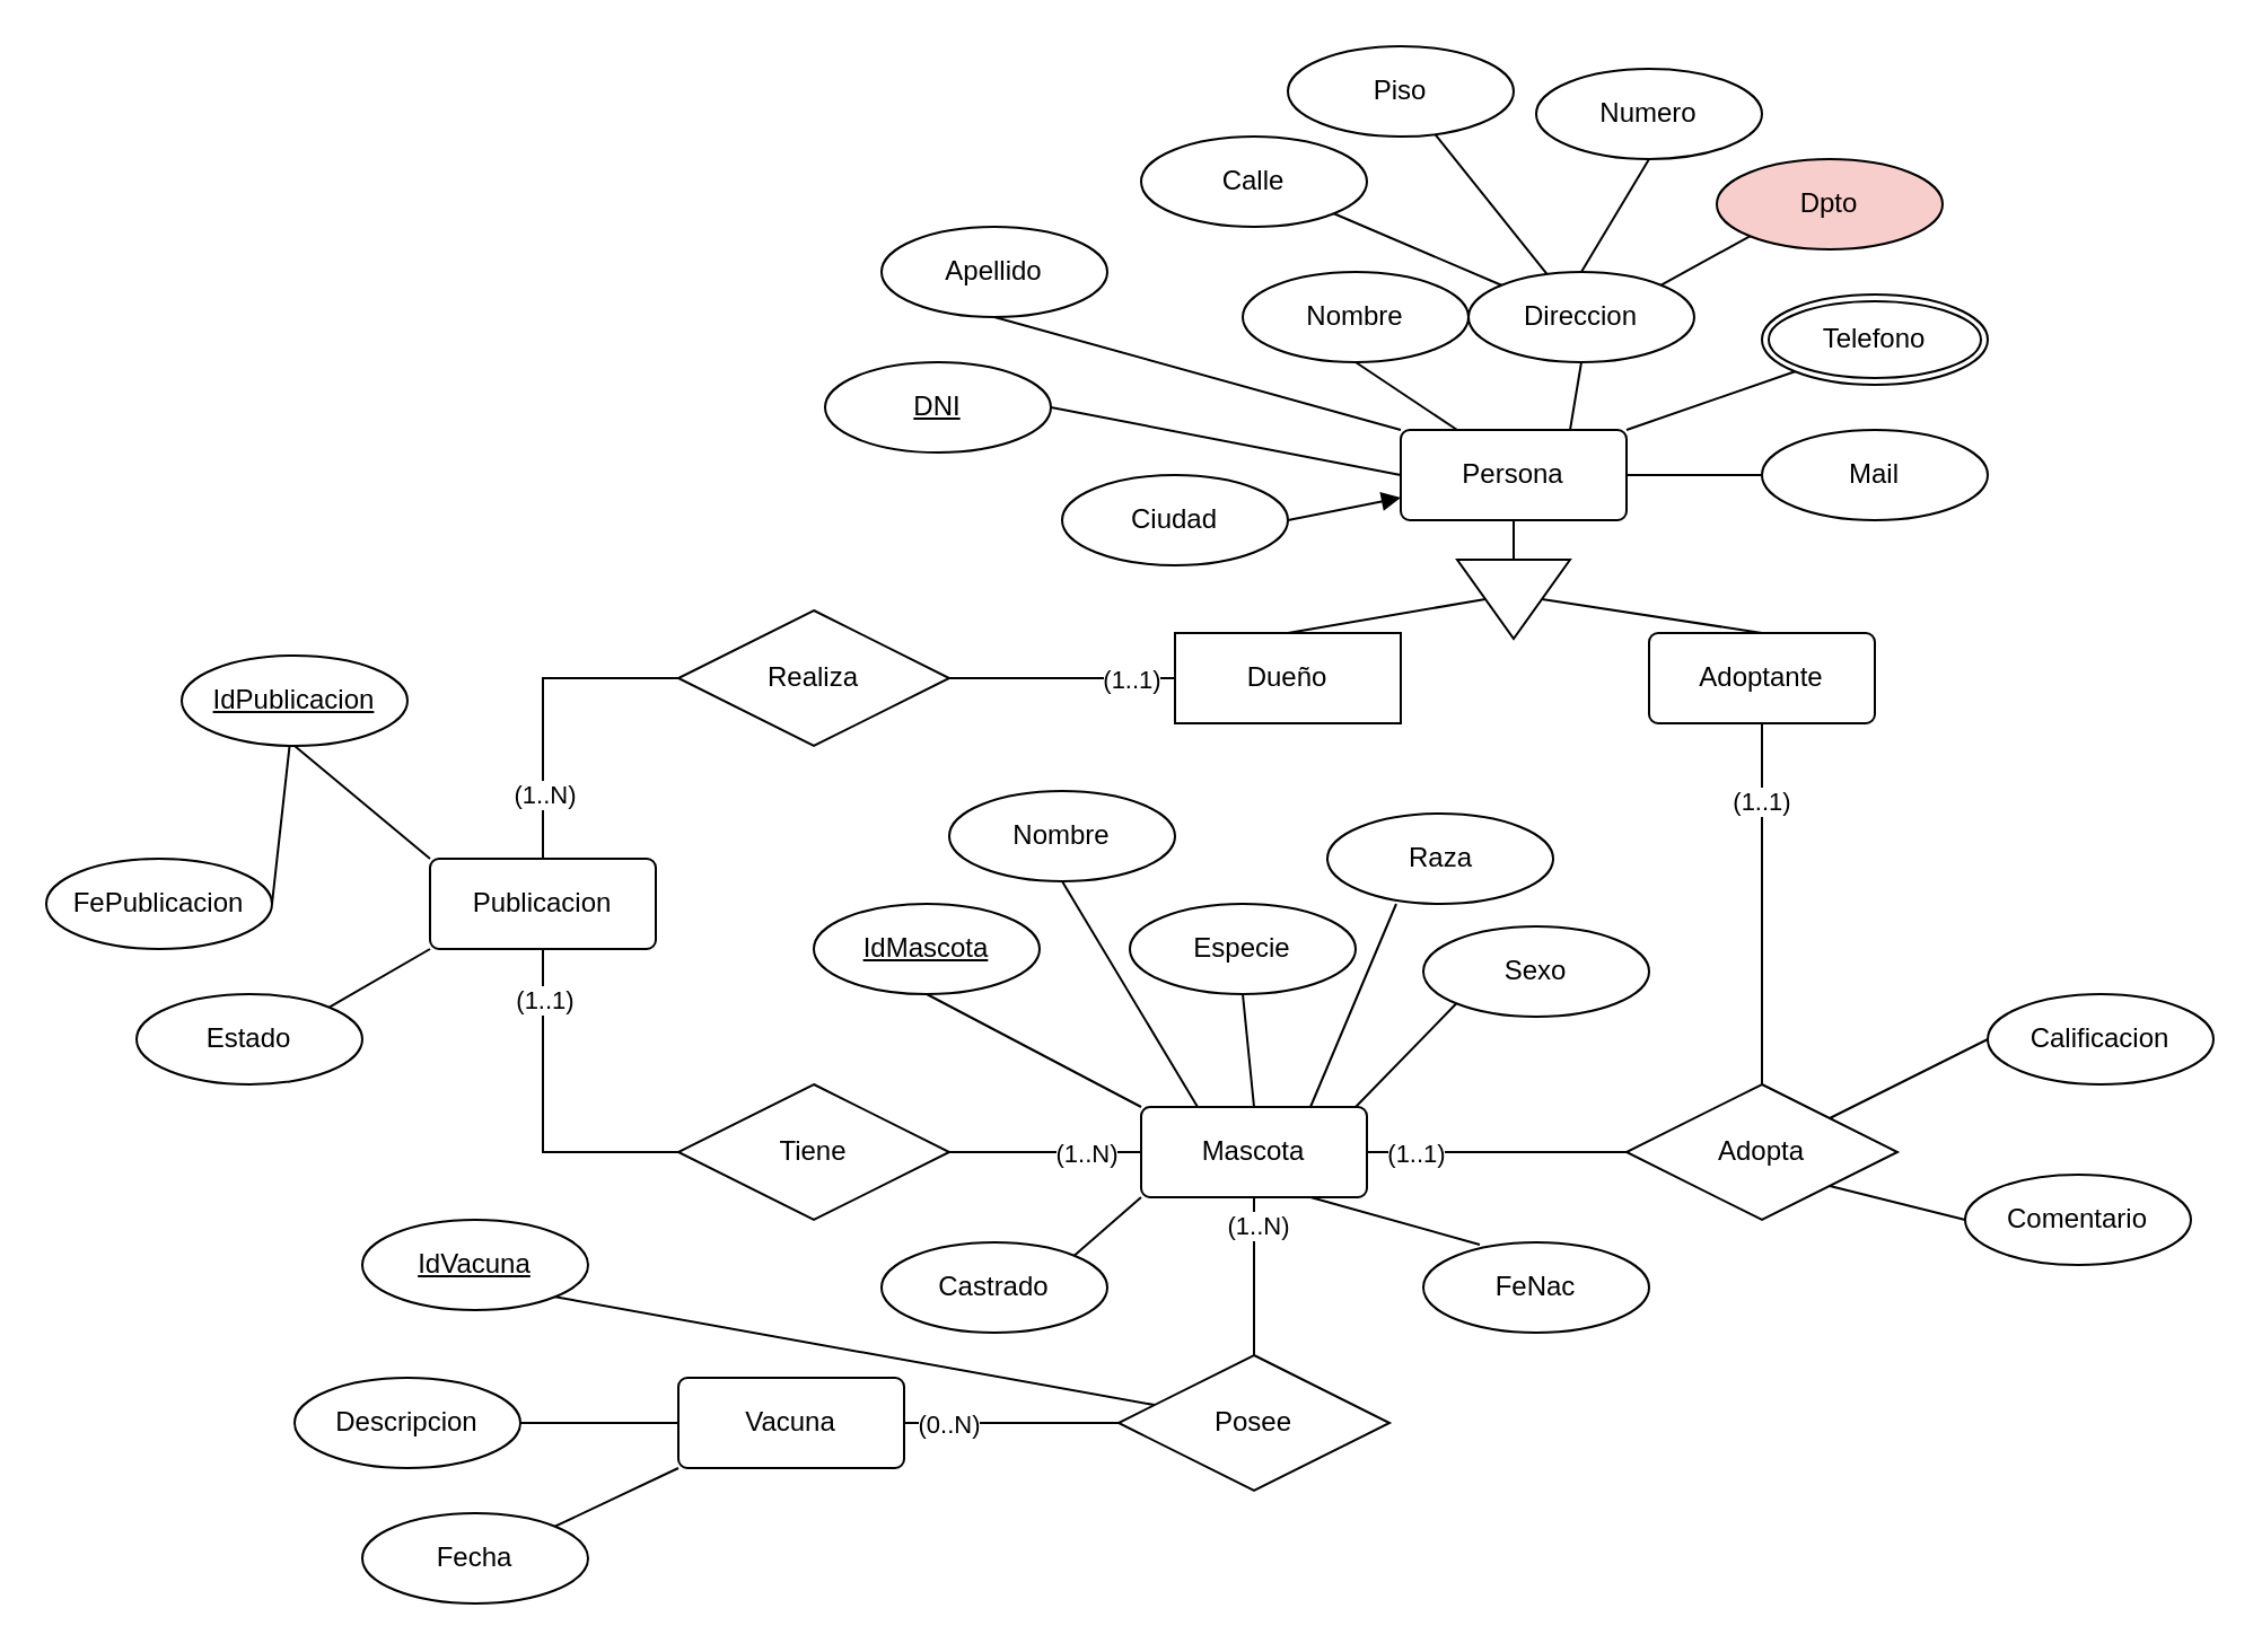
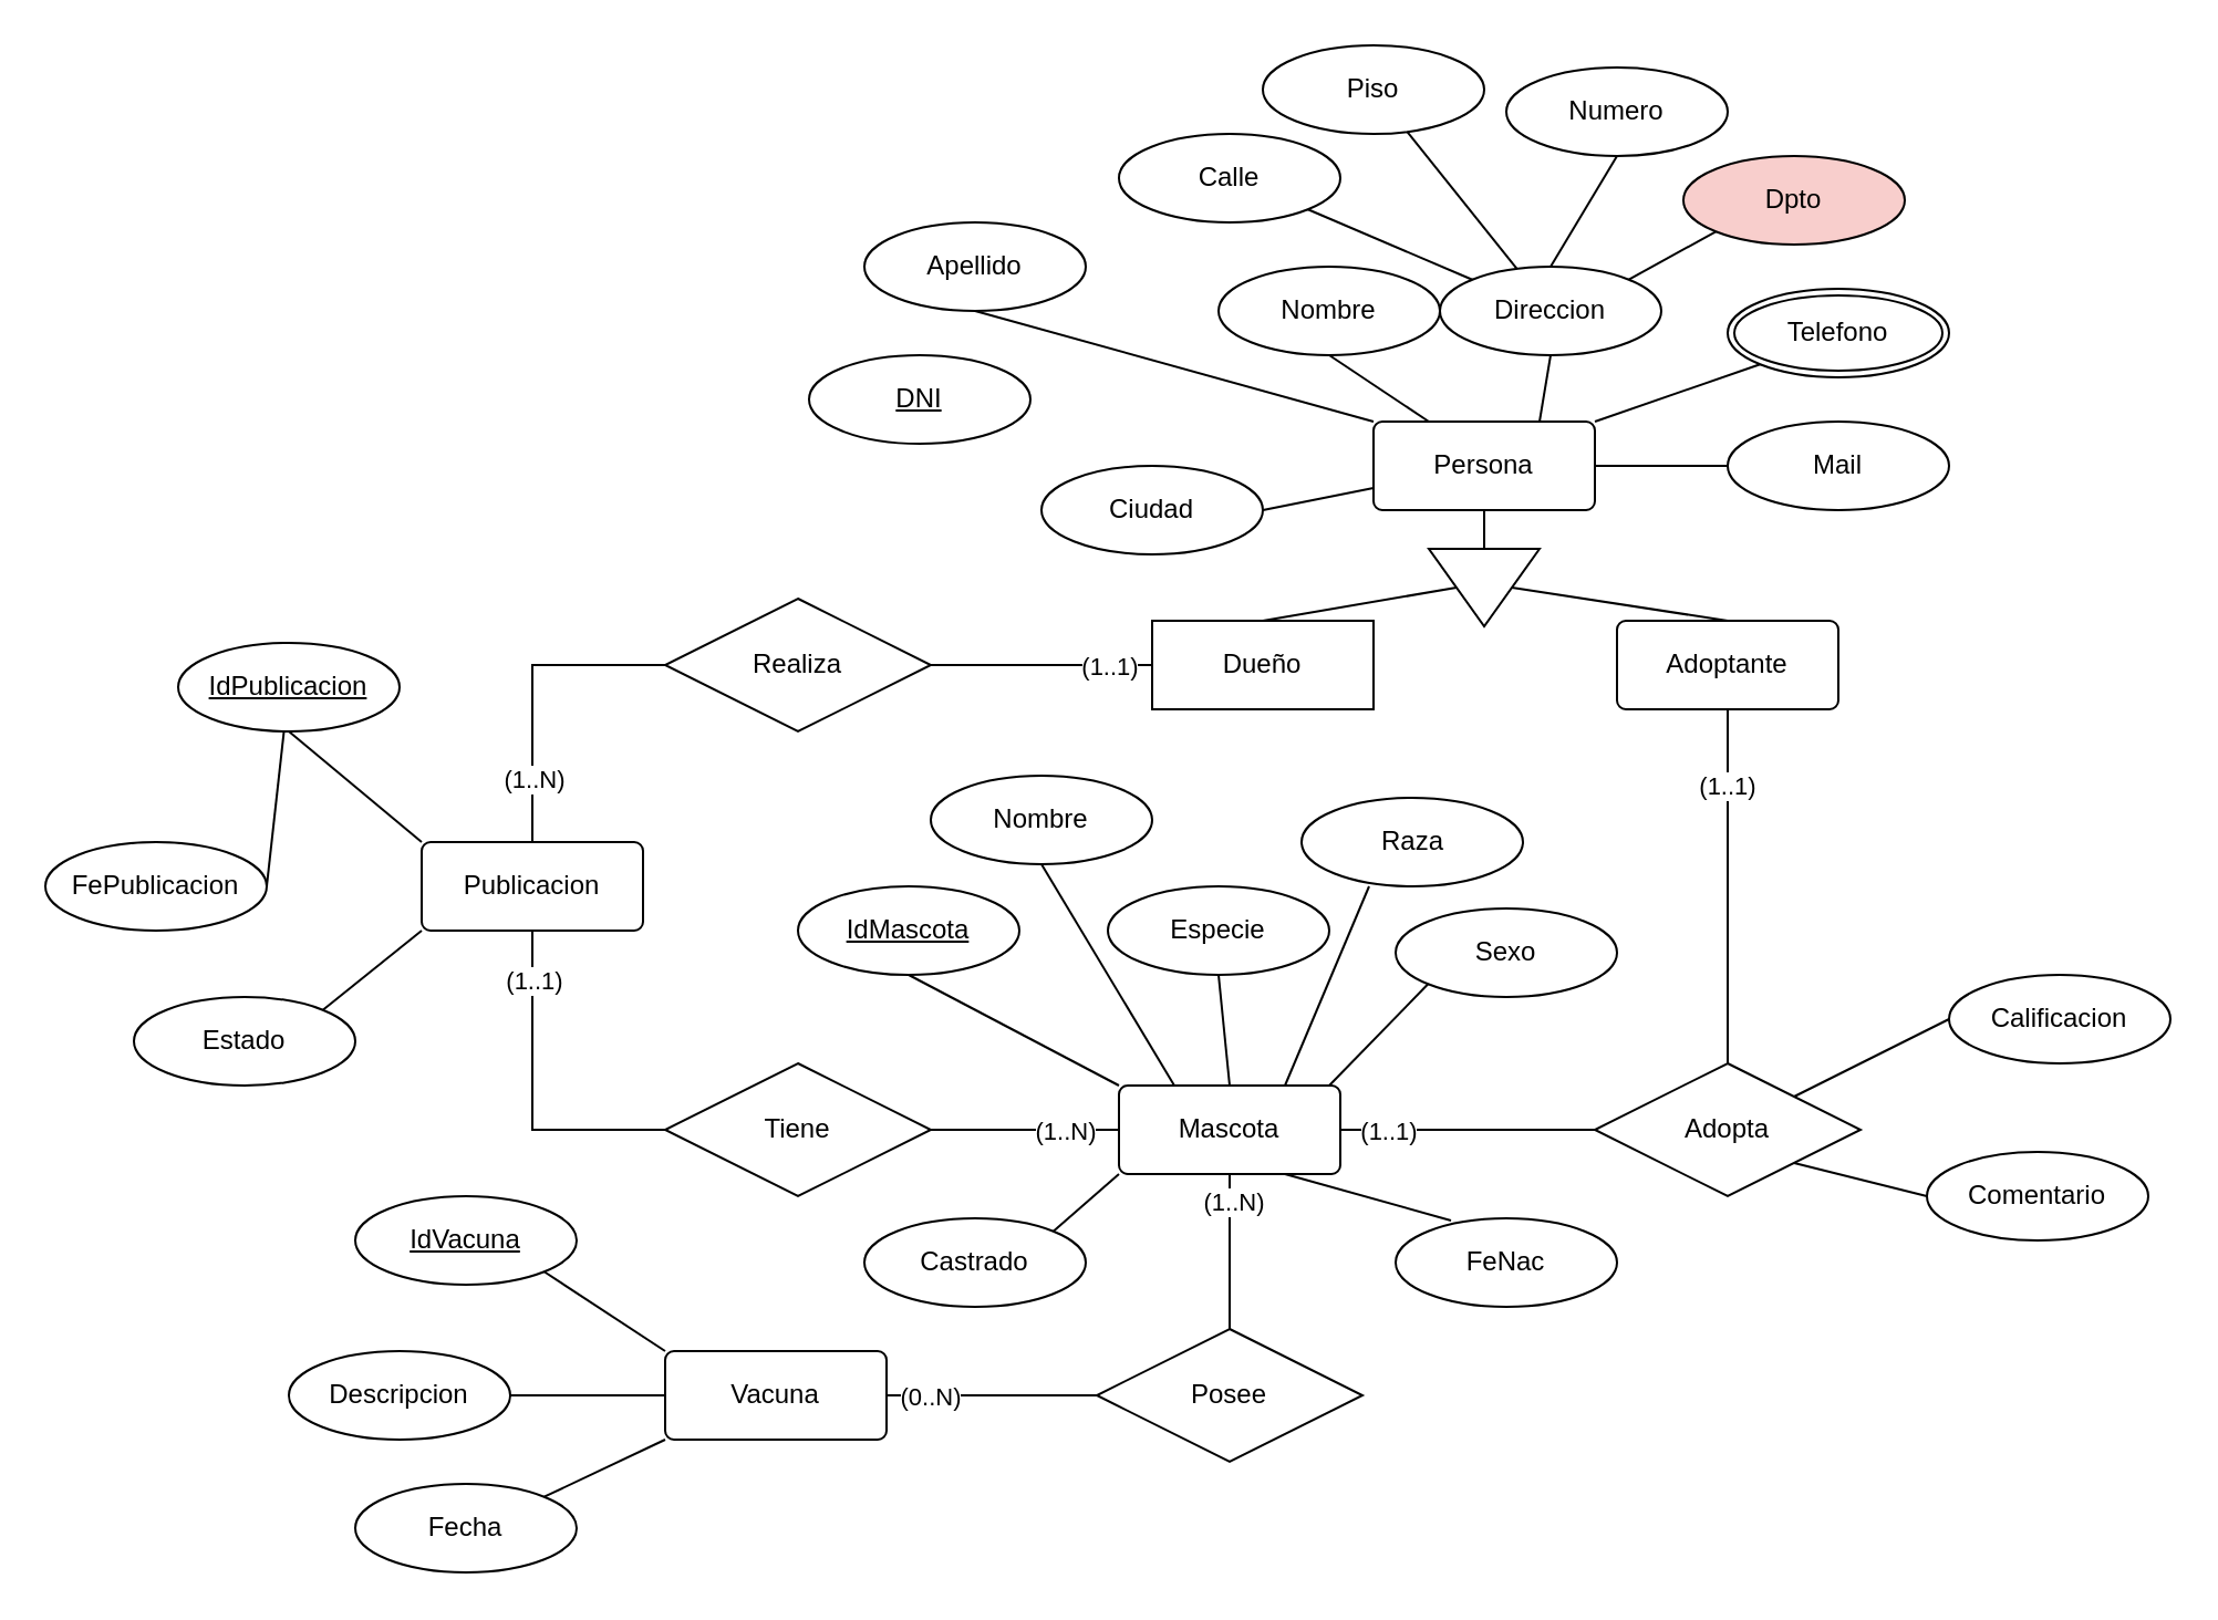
- <mxCell id="26" value="" style="endArrow=none;html=1;rounded=0;exitX=1;exitY=0.5;exitDx=0;exitDy=0;entryX=0;entryY=0.5;entryDx=0;entryDy=0;" parent="1" source="21" target="4" edge="1"><mxGeometry relative="1" as="geometry"><mxPoint x="530" y="310" as="sourcePoint" /><mxPoint x="690" y="310" as="targetPoint" /></mxGeometry></mxCell>
- <mxCell id="79" value="" style="endArrow=block;html=1;rounded=0;entryX=0;entryY=0.75;entryDx=0;entryDy=0;exitX=1;exitY=0.5;exitDx=0;exitDy=0;" parent="1" source="78" target="4" edge="1"><mxGeometry relative="1" as="geometry"><mxPoint x="560" y="240" as="sourcePoint" /><mxPoint x="600" y="290" as="targetPoint" /></mxGeometry></mxCell>
+ <mxCell id="79" value="" style="endArrow=none;html=1;rounded=0;entryX=0;entryY=0.75;entryDx=0;entryDy=0;exitX=1;exitY=0.5;exitDx=0;exitDy=0;" parent="1" source="78" target="4" edge="1"><mxGeometry relative="1" as="geometry"><mxPoint x="560" y="240" as="sourcePoint" /><mxPoint x="600" y="290" as="targetPoint" /></mxGeometry></mxCell>
- <mxCell id="58" value="Estado" style="ellipse;whiteSpace=wrap;html=1;align=center;" parent="1" vertex="1"><mxGeometry x="60" y="440" width="100" height="40" as="geometry" /></mxCell>
+ <mxCell id="58" value="Estado" style="ellipse;whiteSpace=wrap;html=1;align=center;" parent="1" vertex="1"><mxGeometry x="60" y="450" width="100" height="40" as="geometry" /></mxCell>
- <mxCell id="73" value="" style="endArrow=none;html=1;rounded=0;exitX=1;exitY=1;exitDx=0;exitDy=0;" parent="1" source="72" target="65" edge="1"><mxGeometry relative="1" as="geometry"><mxPoint x="265.355" y="574.142" as="sourcePoint" /><mxPoint x="480" y="480" as="targetPoint" /></mxGeometry></mxCell>
+ <mxCell id="73" value="" style="endArrow=none;html=1;rounded=0;exitX=1;exitY=1;exitDx=0;exitDy=0;entryX=0;entryY=0;entryDx=0;entryDy=0;" parent="1" source="72" target="64" edge="1"><mxGeometry relative="1" as="geometry"><mxPoint x="265.355" y="574.142" as="sourcePoint" /><mxPoint x="480" y="480" as="targetPoint" /></mxGeometry></mxCell>
